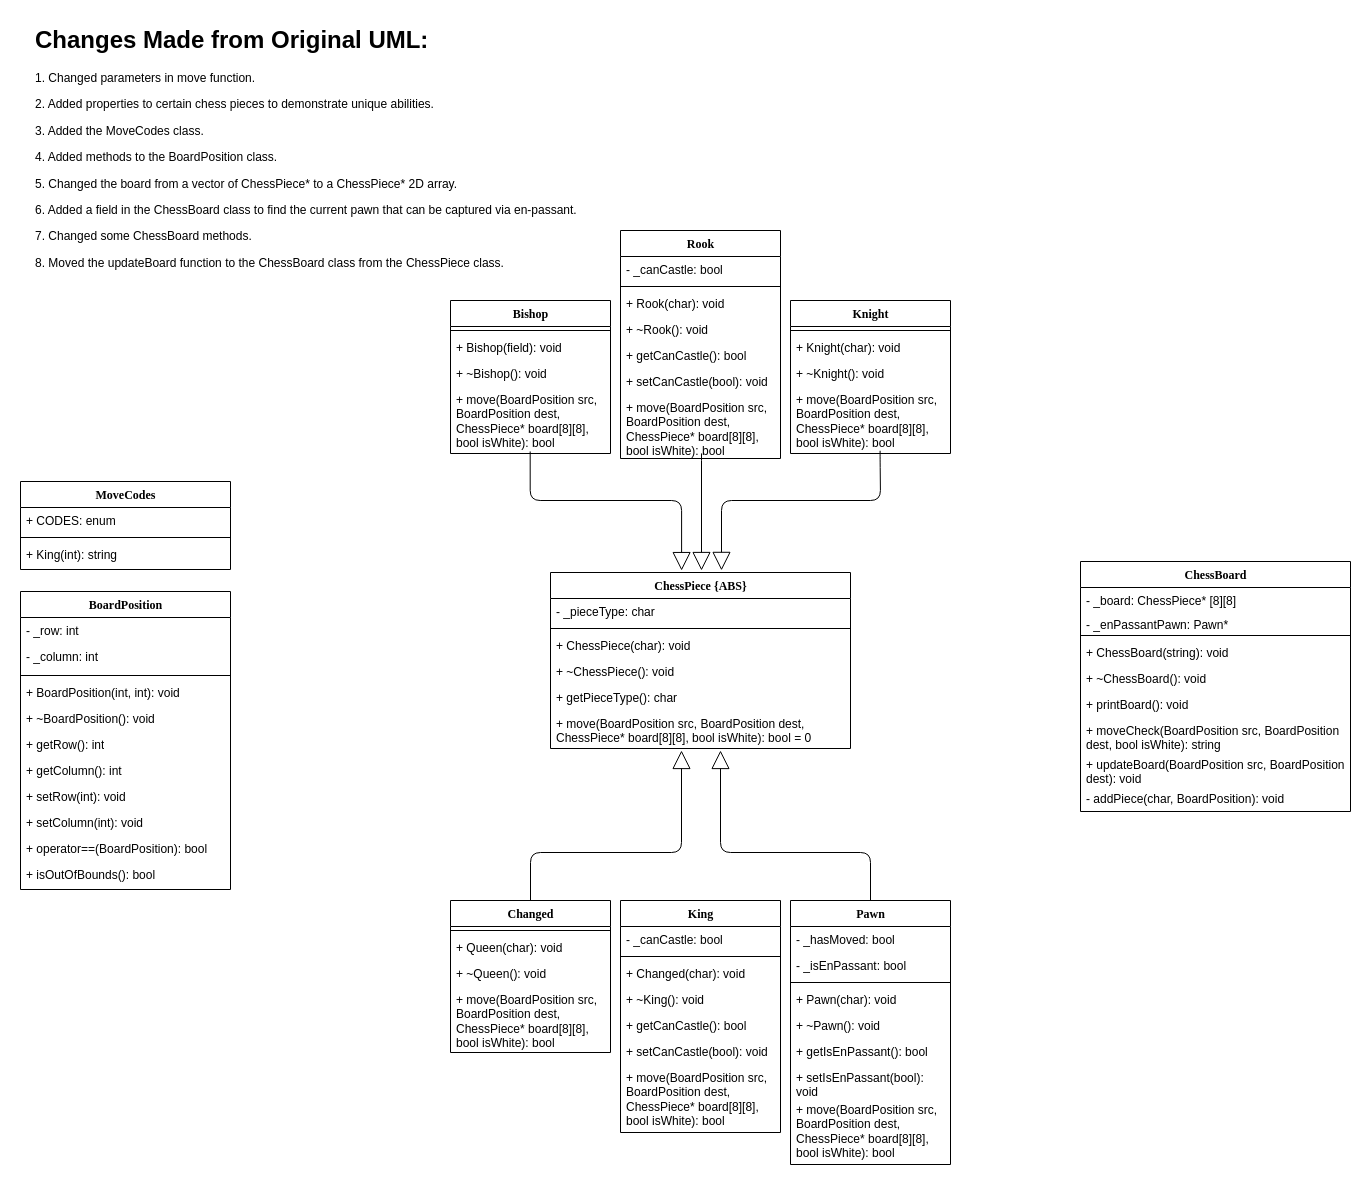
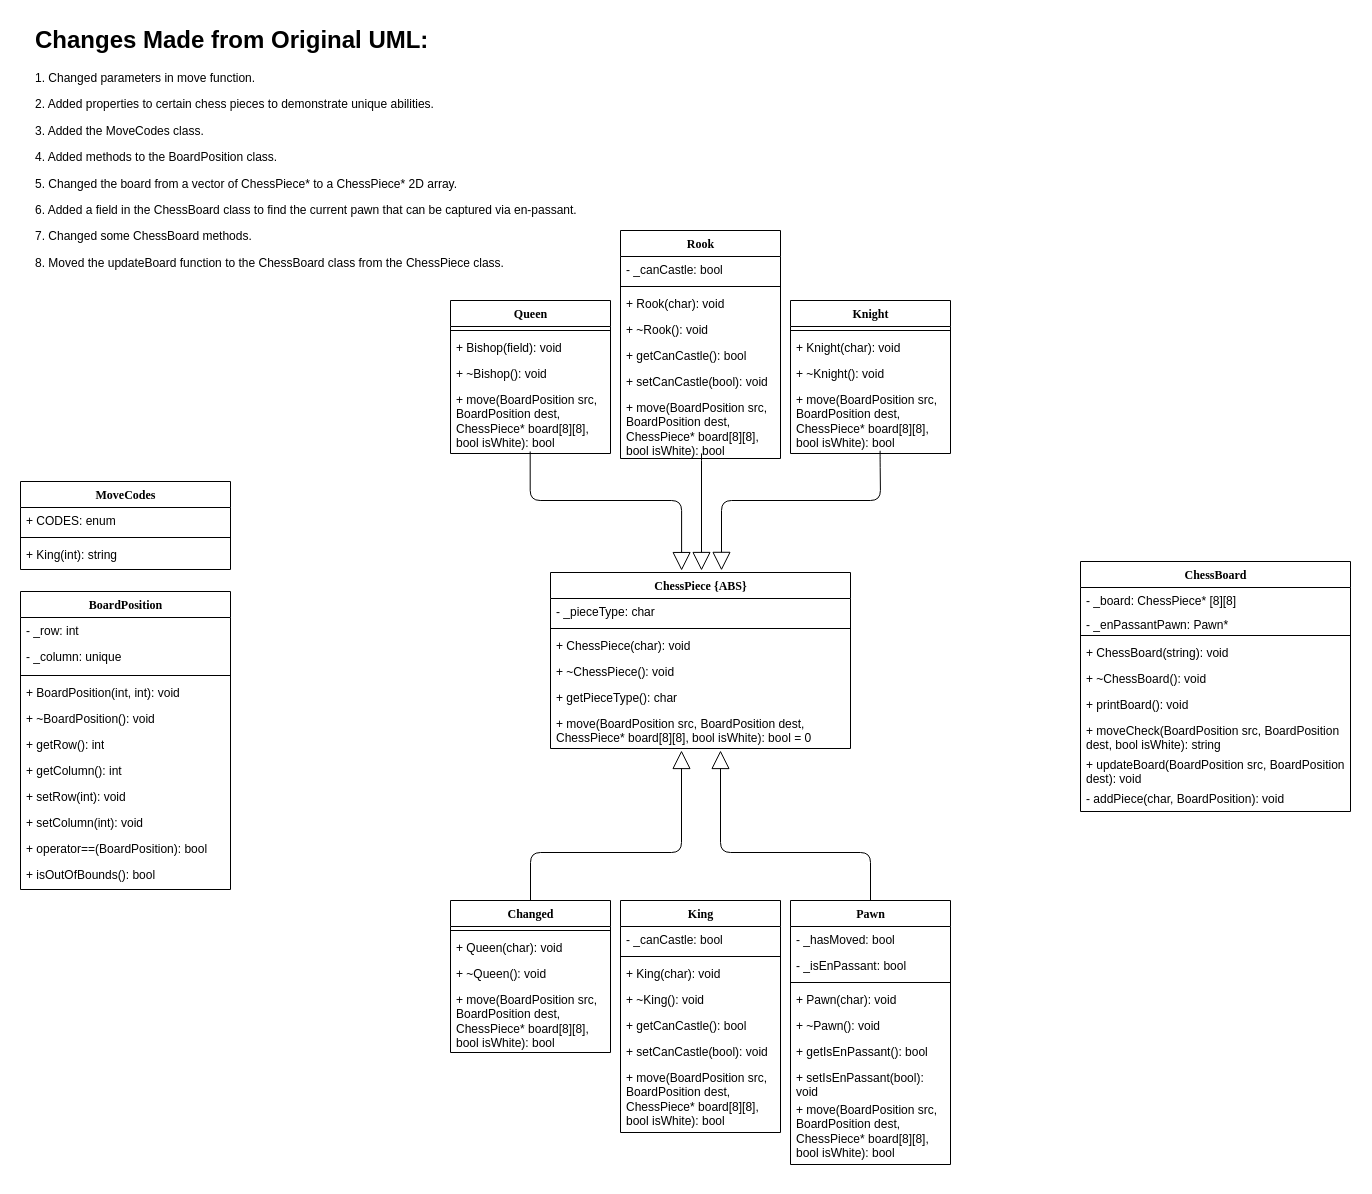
- <mxCell id="19" value="Bishop" style="swimlane;html=1;fontStyle=1;align=center;verticalAlign=top;childLayout=stackLayout;horizontal=1;startSize=26;horizontalStack=0;resizeParent=1;resizeLast=0;collapsible=1;marginBottom=0;swimlaneFillColor=#ffffff;rounded=0;shadow=0;comic=0;labelBackgroundColor=none;strokeWidth=1;fillColor=none;fontFamily=Verdana;fontSize=12" parent="1" vertex="1"><mxGeometry x="450" y="300" width="160" height="153" as="geometry" /></mxCell>
+ <mxCell id="19" value="Queen" style="swimlane;html=1;fontStyle=1;align=center;verticalAlign=top;childLayout=stackLayout;horizontal=1;startSize=26;horizontalStack=0;resizeParent=1;resizeLast=0;collapsible=1;marginBottom=0;swimlaneFillColor=#ffffff;rounded=0;shadow=0;comic=0;labelBackgroundColor=none;strokeWidth=1;fillColor=none;fontFamily=Verdana;fontSize=12" parent="1" vertex="1"><mxGeometry x="450" y="300" width="160" height="153" as="geometry" /></mxCell>
- <mxCell id="62" value="- _column: int" style="text;html=1;strokeColor=none;fillColor=none;align=left;verticalAlign=top;spacingLeft=4;spacingRight=4;whiteSpace=wrap;overflow=hidden;rotatable=0;points=[[0,0.5],[1,0.5]];portConstraint=eastwest;" parent="60" vertex="1"><mxGeometry y="52" width="210" height="28" as="geometry" /></mxCell>
+ <mxCell id="62" value="- _column: unique" style="text;html=1;strokeColor=none;fillColor=none;align=left;verticalAlign=top;spacingLeft=4;spacingRight=4;whiteSpace=wrap;overflow=hidden;rotatable=0;points=[[0,0.5],[1,0.5]];portConstraint=eastwest;" parent="60" vertex="1"><mxGeometry y="52" width="210" height="28" as="geometry" /></mxCell>
- <mxCell id="41" value="+ Changed(char): void" style="text;html=1;strokeColor=none;fillColor=none;align=left;verticalAlign=top;spacingLeft=4;spacingRight=4;whiteSpace=wrap;overflow=hidden;rotatable=0;points=[[0,0.5],[1,0.5]];portConstraint=eastwest;" parent="38" vertex="1"><mxGeometry y="60" width="160" height="26" as="geometry" /></mxCell>
+ <mxCell id="41" value="+ King(char): void" style="text;html=1;strokeColor=none;fillColor=none;align=left;verticalAlign=top;spacingLeft=4;spacingRight=4;whiteSpace=wrap;overflow=hidden;rotatable=0;points=[[0,0.5],[1,0.5]];portConstraint=eastwest;" parent="38" vertex="1"><mxGeometry y="60" width="160" height="26" as="geometry" /></mxCell>
